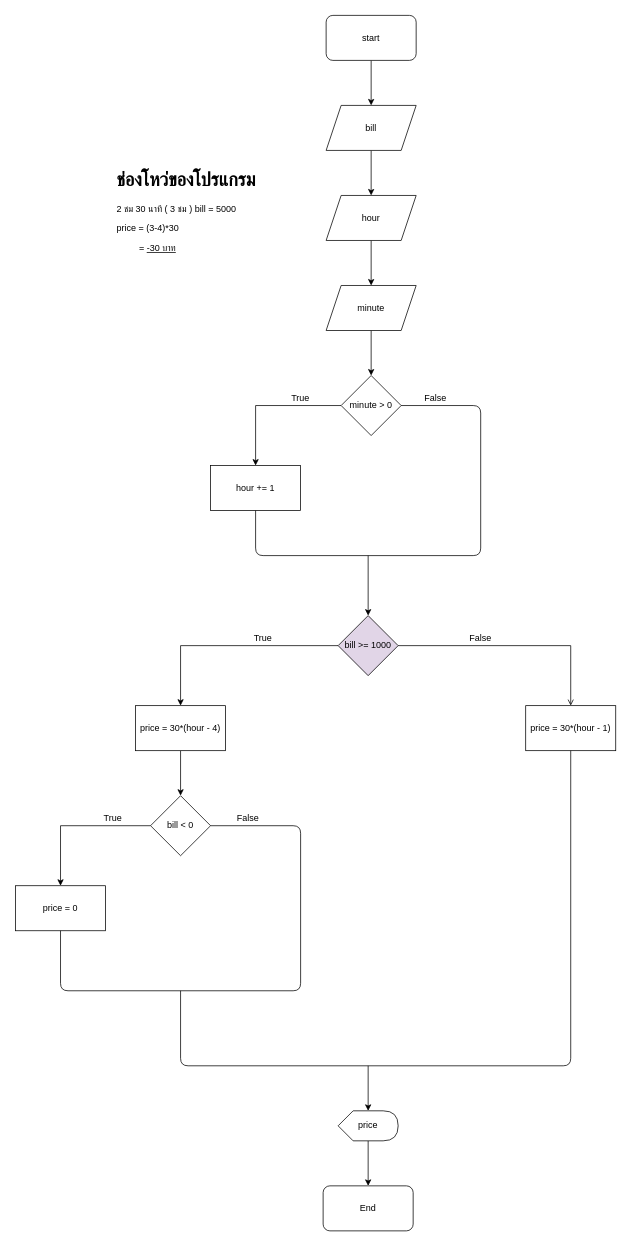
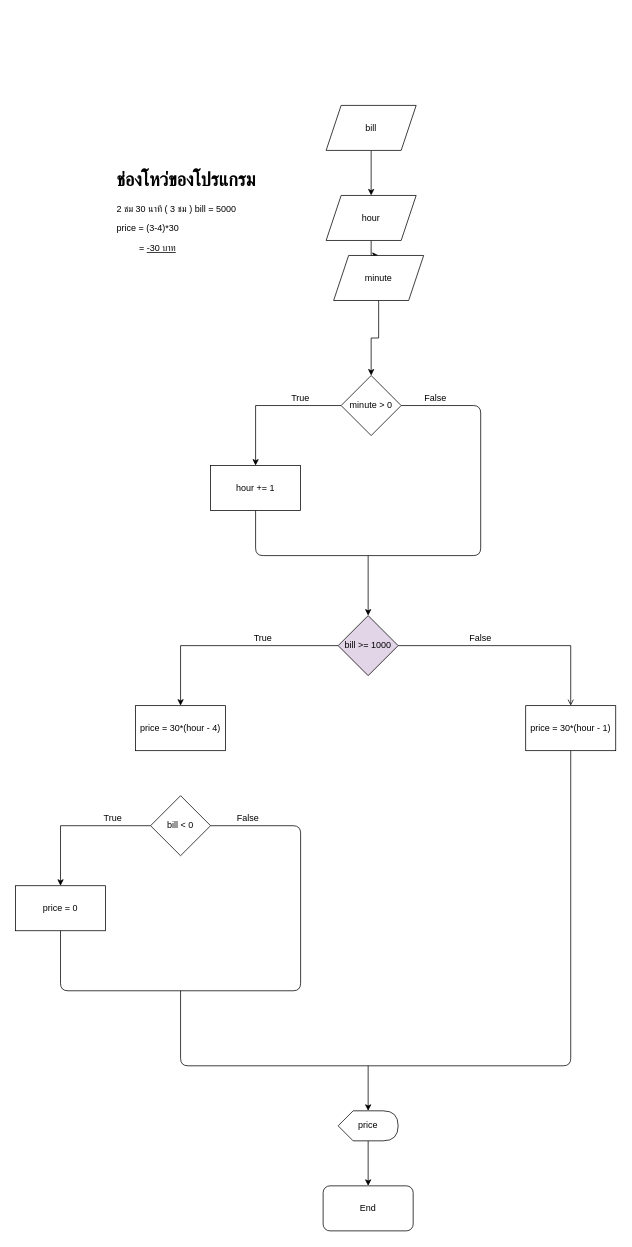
- <mxCell id="3" value="start" style="rounded=1;whiteSpace=wrap;html=1;" parent="1" vertex="1"><mxGeometry x="434" y="20" width="120" height="60" as="geometry" /></mxCell>
- <mxCell id="2" style="edgeStyle=orthogonalEdgeStyle;rounded=0;orthogonalLoop=1;jettySize=auto;html=1;" parent="1" source="3" target="5" edge="1"><mxGeometry relative="1" as="geometry" /></mxCell>
- <mxCell id="9" value="minute" style="shape=parallelogram;perimeter=parallelogramPerimeter;whiteSpace=wrap;html=1;fixedSize=1;" parent="1" vertex="1"><mxGeometry x="434" y="380" width="120" height="60" as="geometry" /></mxCell>
+ <mxCell id="9" value="minute" style="shape=parallelogram;perimeter=parallelogramPerimeter;whiteSpace=wrap;html=1;fixedSize=1;" parent="1" vertex="1"><mxGeometry x="444" y="340" width="120" height="60" as="geometry" /></mxCell>
- <mxCell id="18" style="edgeStyle=orthogonalEdgeStyle;rounded=0;orthogonalLoop=1;jettySize=auto;html=1;" edge="1" parent="1" source="19" target="25"><mxGeometry relative="1" as="geometry" /></mxCell>
